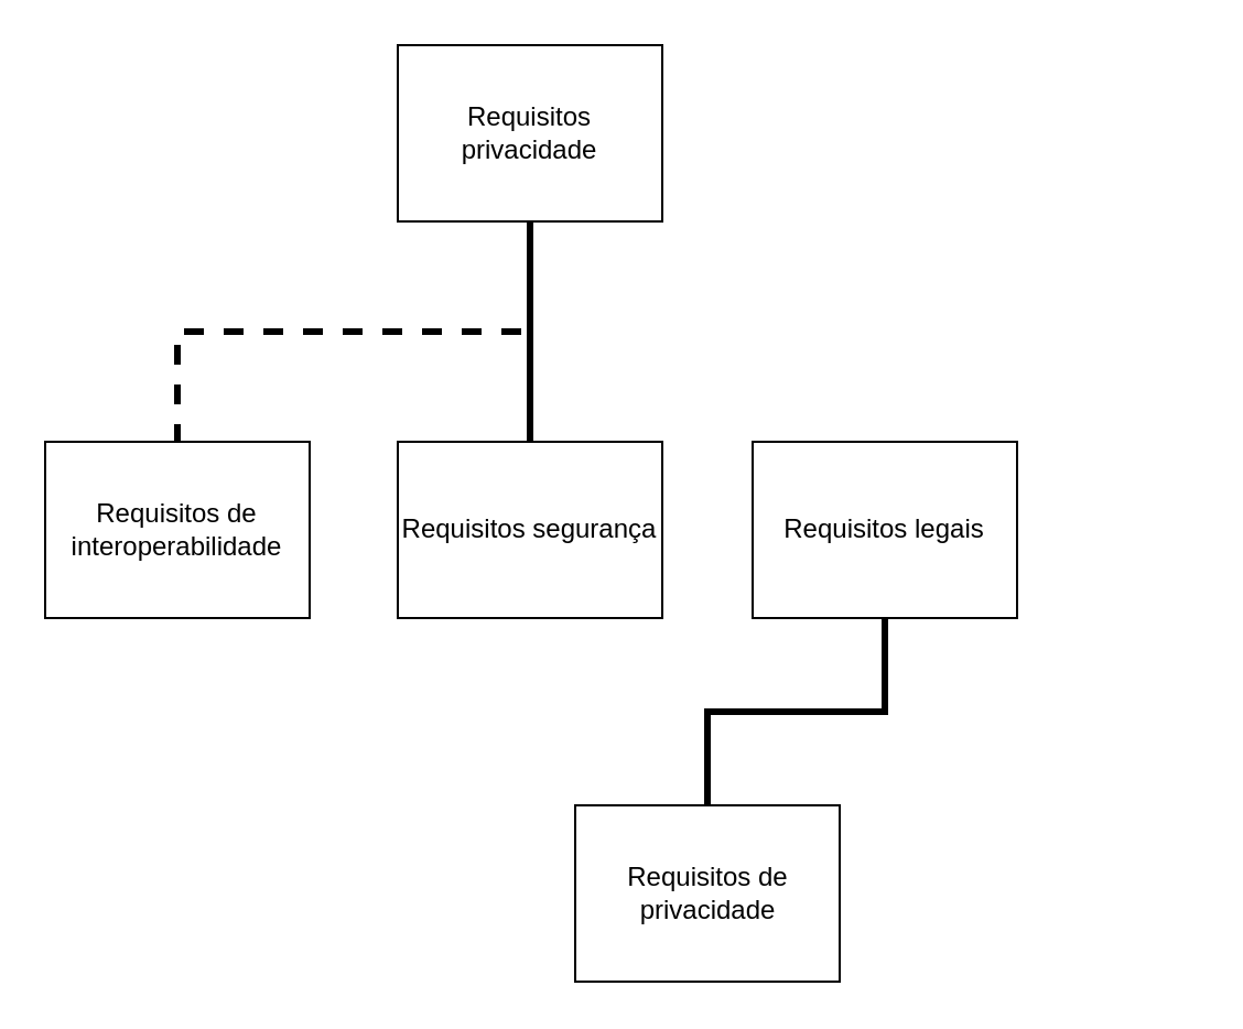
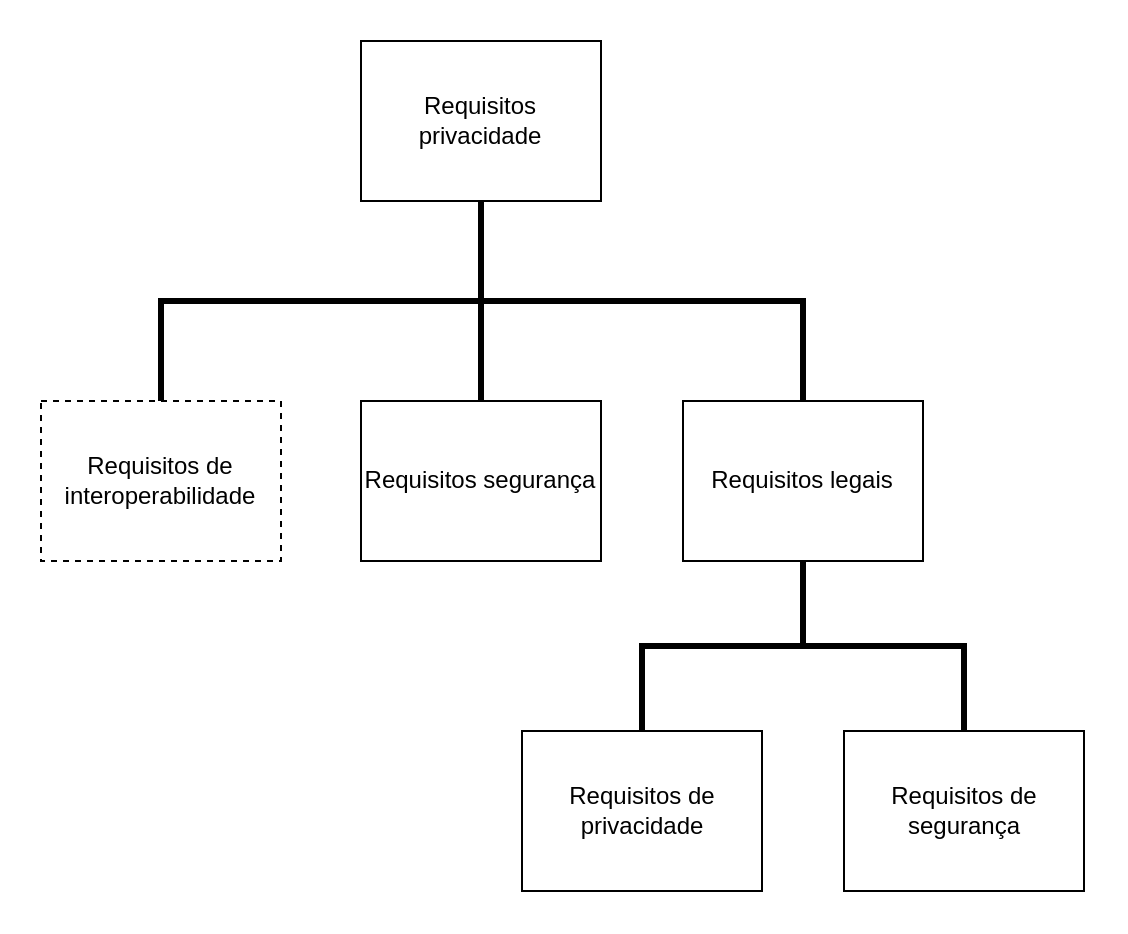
- <mxCell id="8" style="rounded=0;orthogonalLoop=1;jettySize=auto;html=1;endArrow=none;endFill=0;strokeWidth=3;exitX=0.5;exitY=1;exitDx=0;exitDy=0;entryX=0.5;entryY=0;entryDx=0;entryDy=0;edgeStyle=orthogonalEdgeStyle;dashed=1;" edge="1" parent="1" source="2" target="3"><mxGeometry relative="1" as="geometry"><mxPoint x="-210" y="-30" as="sourcePoint" /><mxPoint x="287" y="52" as="targetPoint" /></mxGeometry></mxCell>
+ <mxCell id="8" style="rounded=0;orthogonalLoop=1;jettySize=auto;html=1;endArrow=none;endFill=0;strokeWidth=3;exitX=0.5;exitY=1;exitDx=0;exitDy=0;entryX=0.5;entryY=0;entryDx=0;entryDy=0;edgeStyle=orthogonalEdgeStyle;" edge="1" parent="1" source="2" target="3"><mxGeometry relative="1" as="geometry"><mxPoint x="-210" y="-30" as="sourcePoint" /><mxPoint x="287" y="52" as="targetPoint" /></mxGeometry></mxCell>
+ <mxCell id="7" style="rounded=0;orthogonalLoop=1;jettySize=auto;html=1;endArrow=none;endFill=0;strokeWidth=3;exitX=0.5;exitY=1;exitDx=0;exitDy=0;entryX=0.5;entryY=0;entryDx=0;entryDy=0;edgeStyle=orthogonalEdgeStyle;" edge="1" parent="1" source="2" target="5"><mxGeometry relative="1" as="geometry"><mxPoint x="-220" y="-40" as="sourcePoint" /><mxPoint x="277" y="42" as="targetPoint" /></mxGeometry></mxCell>
- <mxCell id="3" value="Requisitos de interoperabilidade" style="rounded=0;whiteSpace=wrap;html=1;" vertex="1" parent="1"><mxGeometry x="20" y="200" width="120" height="80" as="geometry" /></mxCell>
+ <mxCell id="3" value="Requisitos de interoperabilidade" style="rounded=0;whiteSpace=wrap;html=1;dashed=1;" vertex="1" parent="1"><mxGeometry x="20" y="200" width="120" height="80" as="geometry" /></mxCell>
+ <mxCell id="11" style="rounded=0;orthogonalLoop=1;jettySize=auto;html=1;endArrow=none;endFill=0;strokeWidth=3;exitX=0.5;exitY=1;exitDx=0;exitDy=0;edgeStyle=orthogonalEdgeStyle;" edge="1" parent="1" source="5" target="10"><mxGeometry relative="1" as="geometry"><mxPoint x="250" y="110" as="sourcePoint" /><mxPoint x="411" y="210" as="targetPoint" /></mxGeometry></mxCell>
+ <mxCell id="10" value="Requisitos de segurança" style="rounded=0;whiteSpace=wrap;html=1;" vertex="1" parent="1"><mxGeometry x="421.5" y="365" width="120" height="80" as="geometry" /></mxCell>
